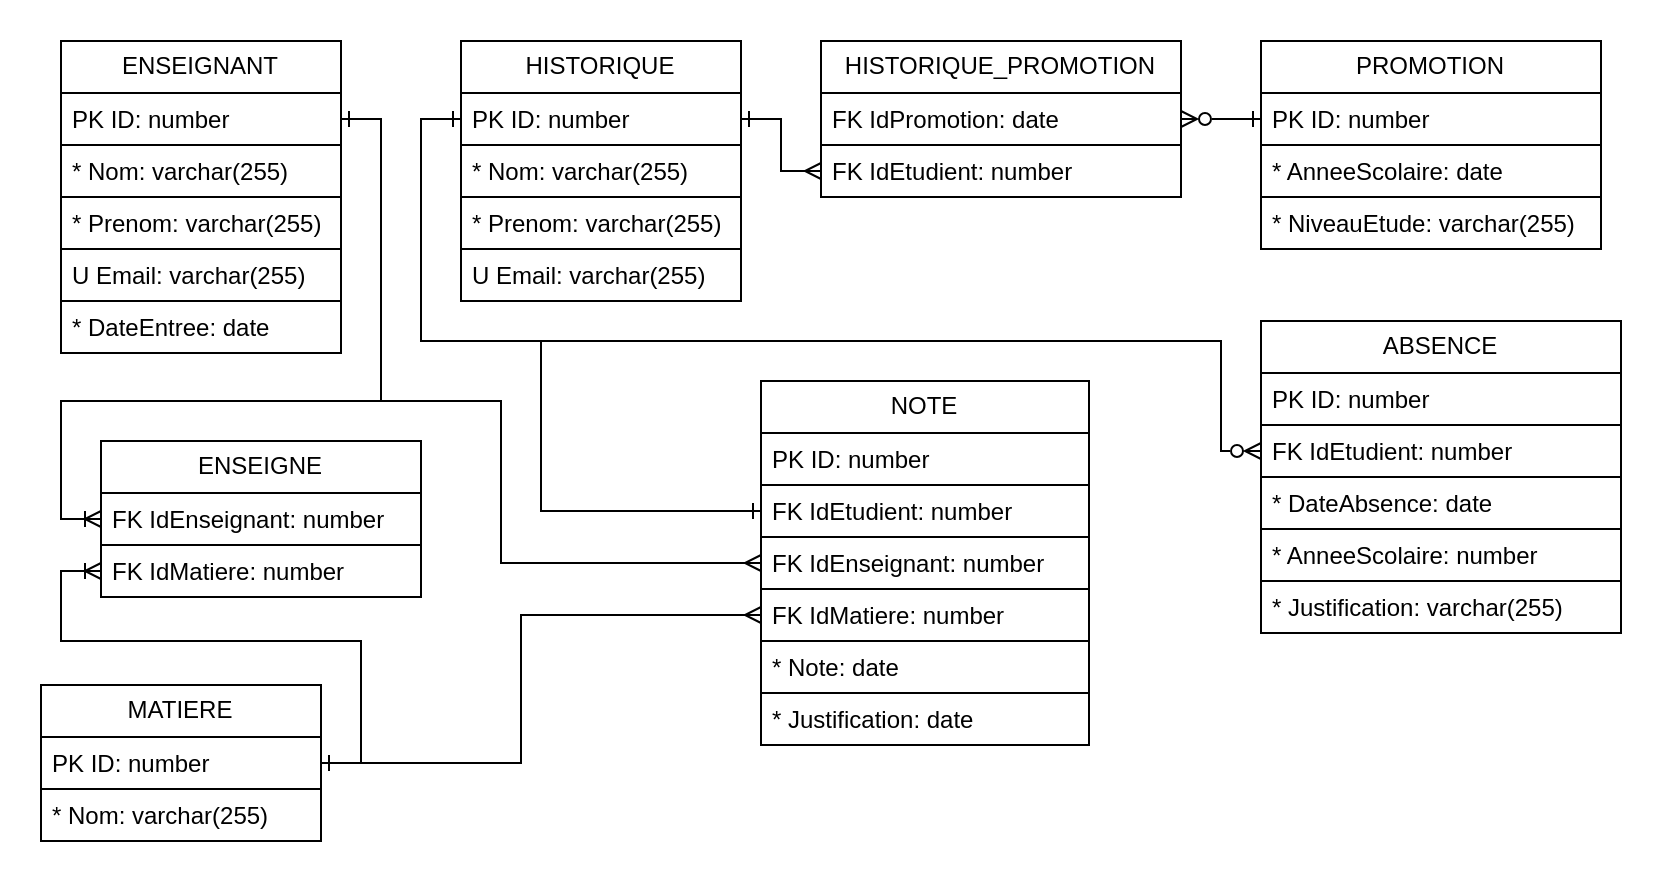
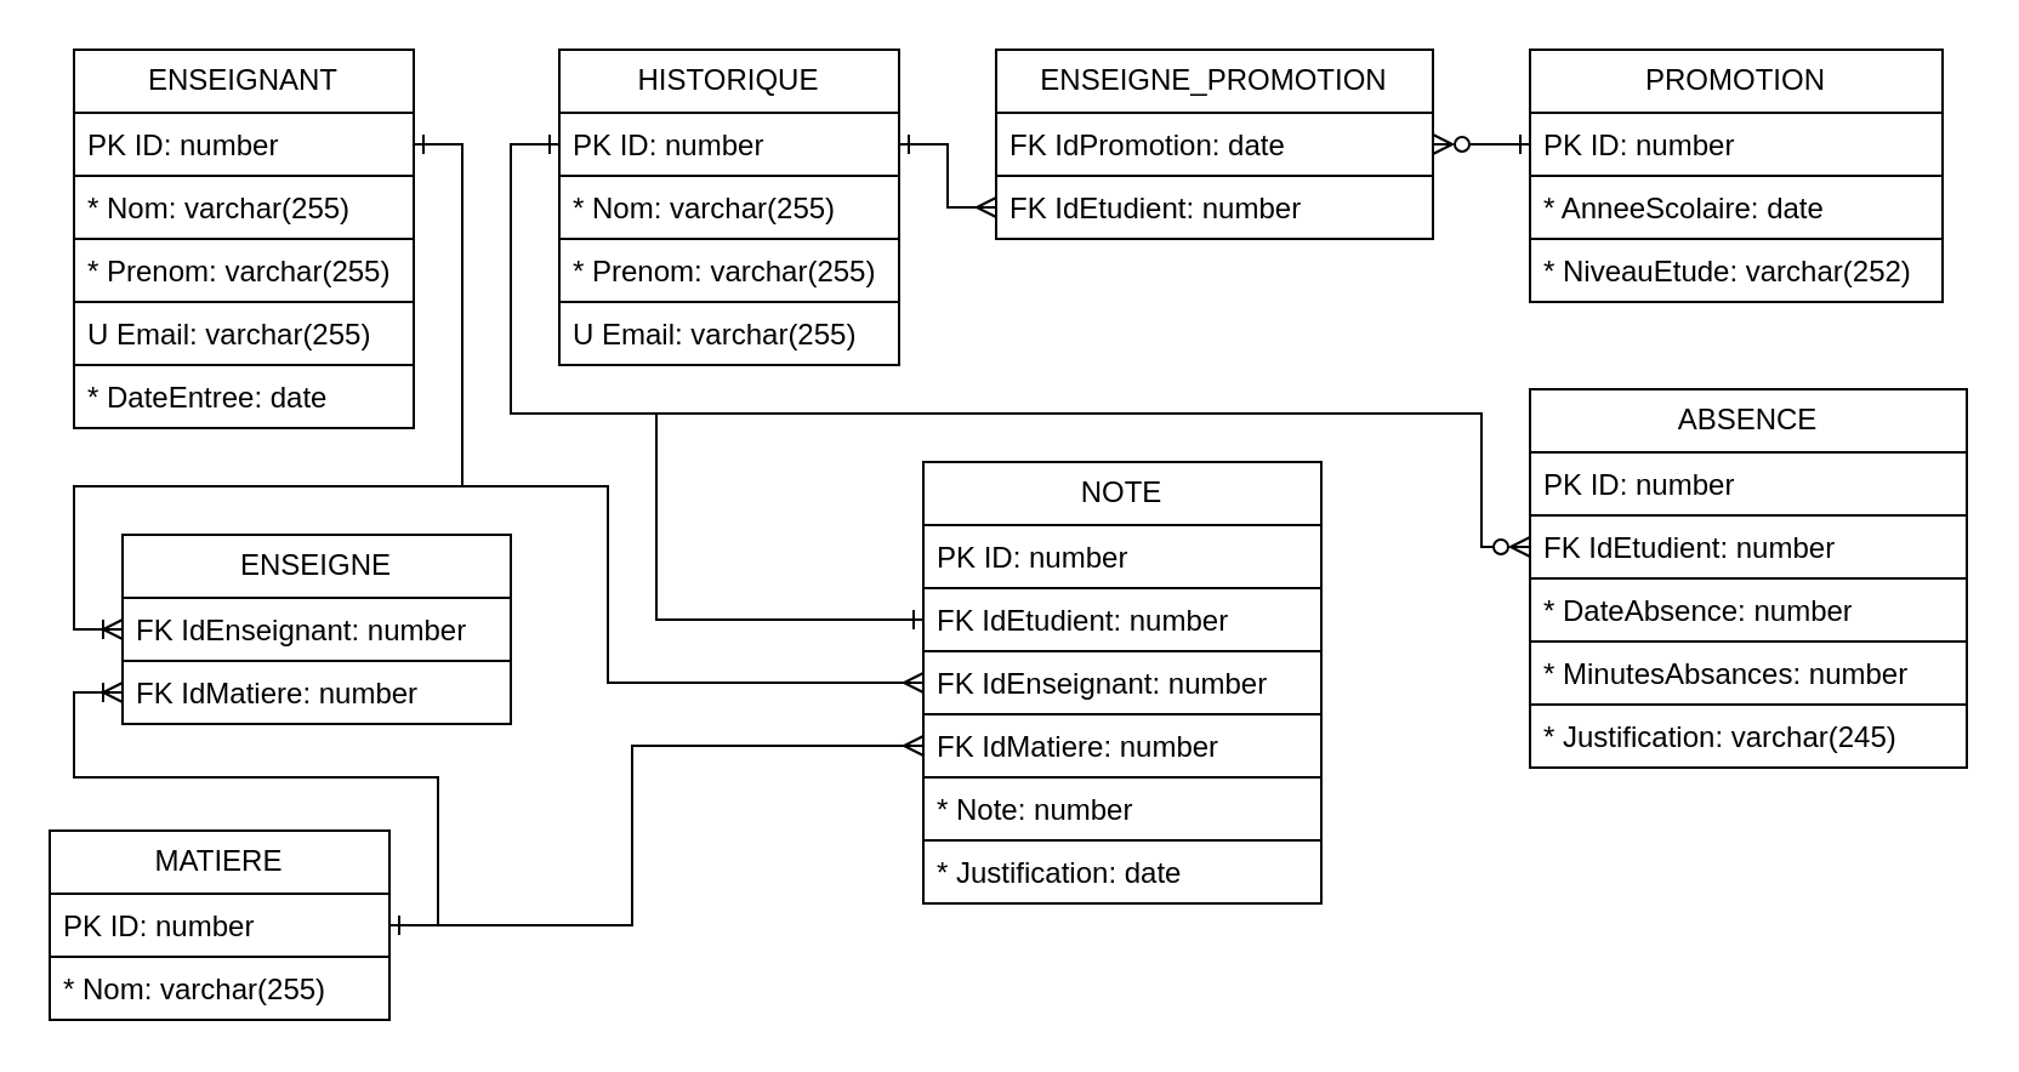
- <mxCell id="17" value="HISTORIQUE_PROMOTION" style="swimlane;fontStyle=0;childLayout=stackLayout;horizontal=1;startSize=26;horizontalStack=0;resizeParent=1;resizeParentMax=0;resizeLast=0;collapsible=1;marginBottom=0;labelBackgroundColor=#FFFFFF;strokeColor=#000000;strokeWidth=1;swimlaneLine=0;fontColor=#000000;labelBorderColor=none;textShadow=0;whiteSpace=wrap;html=1;" vertex="1" parent="1"><mxGeometry x="410" y="20" width="180" height="78" as="geometry" /></mxCell>
+ <mxCell id="17" value="ENSEIGNE_PROMOTION" style="swimlane;fontStyle=0;childLayout=stackLayout;horizontal=1;startSize=26;horizontalStack=0;resizeParent=1;resizeParentMax=0;resizeLast=0;collapsible=1;marginBottom=0;labelBackgroundColor=#FFFFFF;strokeColor=#000000;strokeWidth=1;swimlaneLine=0;fontColor=#000000;labelBorderColor=none;textShadow=0;whiteSpace=wrap;html=1;" vertex="1" parent="1"><mxGeometry x="410" y="20" width="180" height="78" as="geometry" /></mxCell>
- <mxCell id="16" value="* NiveauEtude: varchar(255)" style="text;align=left;verticalAlign=top;spacingLeft=4;spacingRight=4;overflow=hidden;rotatable=0;points=[[0,0.5],[1,0.5]];portConstraint=eastwest;labelBackgroundColor=#FFFFFF;strokeColor=#000000;strokeWidth=1;swimlaneLine=0;fontColor=#000000;labelBorderColor=none;textShadow=0;whiteSpace=wrap;html=1;" vertex="1" parent="13"><mxGeometry y="78" width="170" height="26" as="geometry" /></mxCell>
+ <mxCell id="16" value="* NiveauEtude: varchar(252)" style="text;align=left;verticalAlign=top;spacingLeft=4;spacingRight=4;overflow=hidden;rotatable=0;points=[[0,0.5],[1,0.5]];portConstraint=eastwest;labelBackgroundColor=#FFFFFF;strokeColor=#000000;strokeWidth=1;swimlaneLine=0;fontColor=#000000;labelBorderColor=none;textShadow=0;whiteSpace=wrap;html=1;" vertex="1" parent="13"><mxGeometry y="78" width="170" height="26" as="geometry" /></mxCell>
- <mxCell id="37" value="* DateAbsence: date" style="text;align=left;verticalAlign=top;spacingLeft=4;spacingRight=4;overflow=hidden;rotatable=0;points=[[0,0.5],[1,0.5]];portConstraint=eastwest;labelBackgroundColor=#FFFFFF;strokeColor=#000000;strokeWidth=1;swimlaneLine=0;fontColor=#000000;labelBorderColor=none;textShadow=0;whiteSpace=wrap;html=1;" vertex="1" parent="34"><mxGeometry y="78" width="180" height="26" as="geometry" /></mxCell>
+ <mxCell id="37" value="* DateAbsence: number" style="text;align=left;verticalAlign=top;spacingLeft=4;spacingRight=4;overflow=hidden;rotatable=0;points=[[0,0.5],[1,0.5]];portConstraint=eastwest;labelBackgroundColor=#FFFFFF;strokeColor=#000000;strokeWidth=1;swimlaneLine=0;fontColor=#000000;labelBorderColor=none;textShadow=0;whiteSpace=wrap;html=1;" vertex="1" parent="34"><mxGeometry y="78" width="180" height="26" as="geometry" /></mxCell>
- <mxCell id="38" value="* AnneeScolaire: number" style="text;align=left;verticalAlign=top;spacingLeft=4;spacingRight=4;overflow=hidden;rotatable=0;points=[[0,0.5],[1,0.5]];portConstraint=eastwest;labelBackgroundColor=#FFFFFF;strokeColor=#000000;strokeWidth=1;swimlaneLine=0;fontColor=#000000;labelBorderColor=none;textShadow=0;whiteSpace=wrap;html=1;" vertex="1" parent="34"><mxGeometry y="104" width="180" height="26" as="geometry" /></mxCell>
+ <mxCell id="38" value="* MinutesAbsances: number" style="text;align=left;verticalAlign=top;spacingLeft=4;spacingRight=4;overflow=hidden;rotatable=0;points=[[0,0.5],[1,0.5]];portConstraint=eastwest;labelBackgroundColor=#FFFFFF;strokeColor=#000000;strokeWidth=1;swimlaneLine=0;fontColor=#000000;labelBorderColor=none;textShadow=0;whiteSpace=wrap;html=1;" vertex="1" parent="34"><mxGeometry y="104" width="180" height="26" as="geometry" /></mxCell>
- <mxCell id="39" value="* Justification: varchar(255)" style="text;align=left;verticalAlign=top;spacingLeft=4;spacingRight=4;overflow=hidden;rotatable=0;points=[[0,0.5],[1,0.5]];portConstraint=eastwest;labelBackgroundColor=#FFFFFF;strokeColor=#000000;strokeWidth=1;swimlaneLine=0;fontColor=#000000;labelBorderColor=none;textShadow=0;whiteSpace=wrap;html=1;" vertex="1" parent="34"><mxGeometry y="130" width="180" height="26" as="geometry" /></mxCell>
+ <mxCell id="39" value="* Justification: varchar(245)" style="text;align=left;verticalAlign=top;spacingLeft=4;spacingRight=4;overflow=hidden;rotatable=0;points=[[0,0.5],[1,0.5]];portConstraint=eastwest;labelBackgroundColor=#FFFFFF;strokeColor=#000000;strokeWidth=1;swimlaneLine=0;fontColor=#000000;labelBorderColor=none;textShadow=0;whiteSpace=wrap;html=1;" vertex="1" parent="34"><mxGeometry y="130" width="180" height="26" as="geometry" /></mxCell>
- <mxCell id="32" value="* Note: date" style="text;align=left;verticalAlign=top;spacingLeft=4;spacingRight=4;overflow=hidden;rotatable=0;points=[[0,0.5],[1,0.5]];portConstraint=eastwest;labelBackgroundColor=#FFFFFF;strokeColor=#000000;strokeWidth=1;swimlaneLine=0;fontColor=#000000;labelBorderColor=none;textShadow=0;whiteSpace=wrap;html=1;" vertex="1" parent="27"><mxGeometry y="130" width="164" height="26" as="geometry" /></mxCell>
+ <mxCell id="32" value="* Note: number" style="text;align=left;verticalAlign=top;spacingLeft=4;spacingRight=4;overflow=hidden;rotatable=0;points=[[0,0.5],[1,0.5]];portConstraint=eastwest;labelBackgroundColor=#FFFFFF;strokeColor=#000000;strokeWidth=1;swimlaneLine=0;fontColor=#000000;labelBorderColor=none;textShadow=0;whiteSpace=wrap;html=1;" vertex="1" parent="27"><mxGeometry y="130" width="164" height="26" as="geometry" /></mxCell>
